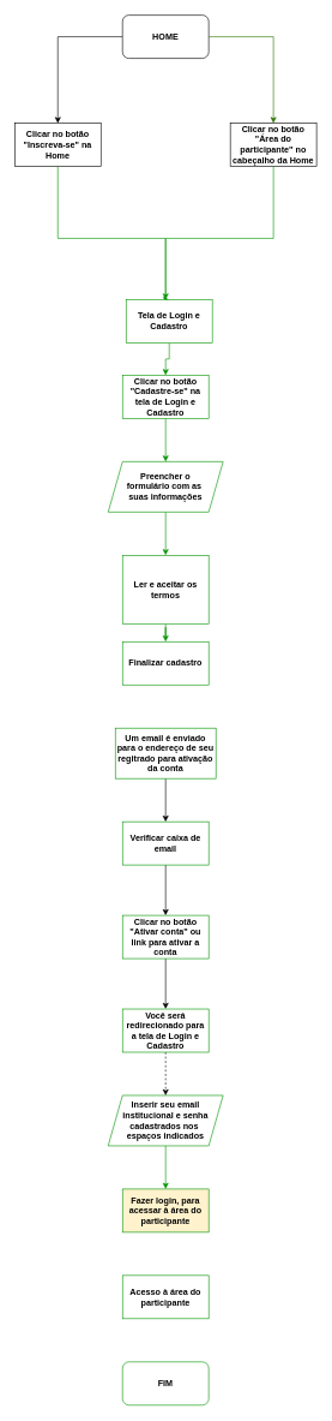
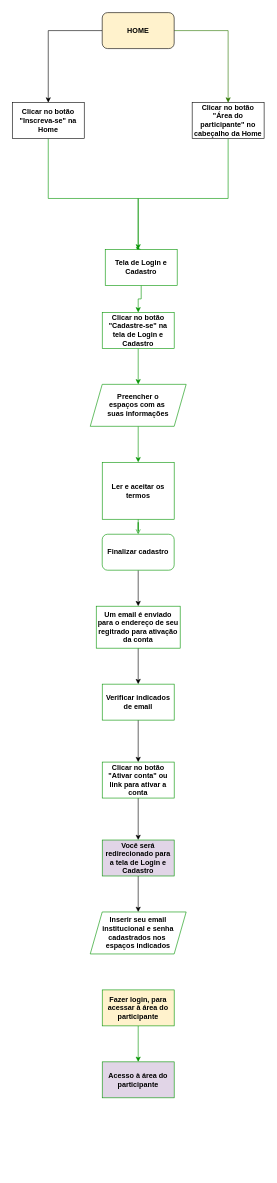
- <mxCell id="4" value="&lt;b&gt;HOME&lt;/b&gt;" style="rounded=1;whiteSpace=wrap;html=1;strokeColor=light-dark(#000000,#049402);" parent="1" vertex="1"><mxGeometry x="170" y="20" width="120" height="60" as="geometry" /></mxCell>
+ <mxCell id="4" value="&lt;b&gt;HOME&lt;/b&gt;" style="rounded=1;whiteSpace=wrap;html=1;strokeColor=light-dark(#000000,#049402);fillColor=#fff2cc;" parent="1" vertex="1"><mxGeometry x="170" y="20" width="120" height="60" as="geometry" /></mxCell>
- <mxCell id="12" value="&lt;div&gt;&lt;b&gt;Preencher o&lt;/b&gt;&lt;/div&gt;&lt;div&gt;&lt;b&gt;formulário com as&amp;nbsp;&lt;/b&gt;&lt;/div&gt;&lt;div&gt;&lt;b&gt;suas informações&lt;/b&gt;&lt;/div&gt;" style="shape=parallelogram;perimeter=parallelogramPerimeter;whiteSpace=wrap;html=1;fixedSize=1;strokeColor=light-dark(#049402,#049402);" parent="1" vertex="1"><mxGeometry x="150" y="640" width="160" height="70" as="geometry" /></mxCell>
+ <mxCell id="12" value="&lt;div&gt;&lt;b&gt;Preencher o&lt;/b&gt;&lt;/div&gt;&lt;div&gt;&lt;b&gt;espaços com as&amp;nbsp;&lt;/b&gt;&lt;/div&gt;&lt;div&gt;&lt;b&gt;suas informações&lt;/b&gt;&lt;/div&gt;" style="shape=parallelogram;perimeter=parallelogramPerimeter;whiteSpace=wrap;html=1;fixedSize=1;strokeColor=light-dark(#049402,#049402);" parent="1" vertex="1"><mxGeometry x="150" y="640" width="160" height="70" as="geometry" /></mxCell>
- <mxCell id="15" value="" style="edgeStyle=orthogonalEdgeStyle;rounded=0;orthogonalLoop=1;jettySize=auto;html=1;strokeColor=light-dark(#049402,#049402);" parent="1" source="16" target="18" edge="1"><mxGeometry relative="1" as="geometry" /></mxCell>
+ <mxCell id="15" value="" style="edgeStyle=orthogonalEdgeStyle;rounded=0;orthogonalLoop=1;jettySize=auto;html=1;strokeColor=light-dark(#049402,#049402);endArrow=open;" parent="1" source="16" target="18" edge="1"><mxGeometry relative="1" as="geometry" /></mxCell>
- <mxCell id="18" value="&lt;b&gt;Finalizar cadastro&lt;/b&gt;" style="whiteSpace=wrap;html=1;strokeColor=light-dark(#049402,#049402);" parent="1" vertex="1"><mxGeometry x="170" y="890" width="120" height="60" as="geometry" /></mxCell>
+ <mxCell id="18" value="&lt;b&gt;Finalizar cadastro&lt;/b&gt;" style="whiteSpace=wrap;html=1;strokeColor=light-dark(#049402,#049402);rounded=1;" parent="1" vertex="1"><mxGeometry x="170" y="890" width="120" height="60" as="geometry" /></mxCell>
+ <mxCell id="17" value="" style="edgeStyle=orthogonalEdgeStyle;rounded=0;orthogonalLoop=1;jettySize=auto;html=1;" edge="1" parent="1" source="18" target="26"><mxGeometry relative="1" as="geometry" /></mxCell>
- <mxCell id="28" value="&lt;b&gt;Verificar caixa de email&lt;/b&gt;" style="whiteSpace=wrap;html=1;strokeColor=light-dark(#049402,#049402);" vertex="1" parent="1"><mxGeometry x="170" y="1140" width="120" height="60" as="geometry" /></mxCell>
+ <mxCell id="28" value="&lt;b&gt;Verificar indicados de email&lt;/b&gt;" style="whiteSpace=wrap;html=1;strokeColor=light-dark(#049402,#049402);" vertex="1" parent="1"><mxGeometry x="170" y="1140" width="120" height="60" as="geometry" /></mxCell>
- <mxCell id="32" value="&lt;b&gt;Você será redirecionado para a tela de Login e Cadastro&lt;/b&gt;" style="whiteSpace=wrap;html=1;strokeColor=light-dark(#049402,#049402);" vertex="1" parent="1"><mxGeometry x="170" y="1400" width="120" height="60" as="geometry" /></mxCell>
+ <mxCell id="32" value="&lt;b&gt;Você será redirecionado para a tela de Login e Cadastro&lt;/b&gt;" style="whiteSpace=wrap;html=1;strokeColor=light-dark(#049402,#049402);fillColor=#e1d5e7;" vertex="1" parent="1"><mxGeometry x="170" y="1400" width="120" height="60" as="geometry" /></mxCell>
- <mxCell id="31" value="" style="edgeStyle=orthogonalEdgeStyle;rounded=0;orthogonalLoop=1;jettySize=auto;html=1;dashed=1;" edge="1" parent="1" source="32" target="20"><mxGeometry relative="1" as="geometry" /></mxCell>
+ <mxCell id="31" value="" style="edgeStyle=orthogonalEdgeStyle;rounded=0;orthogonalLoop=1;jettySize=auto;html=1;" edge="1" parent="1" source="32" target="20"><mxGeometry relative="1" as="geometry" /></mxCell>
- <mxCell id="19" value="" style="edgeStyle=orthogonalEdgeStyle;rounded=0;orthogonalLoop=1;jettySize=auto;html=1;strokeColor=light-dark(#049402,#049402);" parent="1" source="20" target="22" edge="1"><mxGeometry relative="1" as="geometry" /></mxCell>
+ <mxCell id="21" value="" style="edgeStyle=orthogonalEdgeStyle;rounded=0;orthogonalLoop=1;jettySize=auto;html=1;strokeColor=light-dark(#049402,#049402);" parent="1" source="22" target="23" edge="1"><mxGeometry relative="1" as="geometry" /></mxCell>
- <mxCell id="23" value="&lt;b&gt;Acesso à área do participante&lt;/b&gt;" style="whiteSpace=wrap;html=1;strokeColor=light-dark(#049402,#049402);" parent="1" vertex="1"><mxGeometry x="170" y="1770" width="120" height="60" as="geometry" /></mxCell>
+ <mxCell id="23" value="&lt;b&gt;Acesso à área do participante&lt;/b&gt;" style="whiteSpace=wrap;html=1;strokeColor=light-dark(#049402,#049402);fillColor=#e1d5e7;" parent="1" vertex="1"><mxGeometry x="170" y="1770" width="120" height="60" as="geometry" /></mxCell>
- <mxCell id="24" value="&lt;b&gt;FIM&lt;/b&gt;" style="rounded=1;whiteSpace=wrap;html=1;strokeColor=light-dark(#049402,#049402);" parent="1" vertex="1"><mxGeometry x="170" y="1890" width="120" height="60" as="geometry" /></mxCell>
